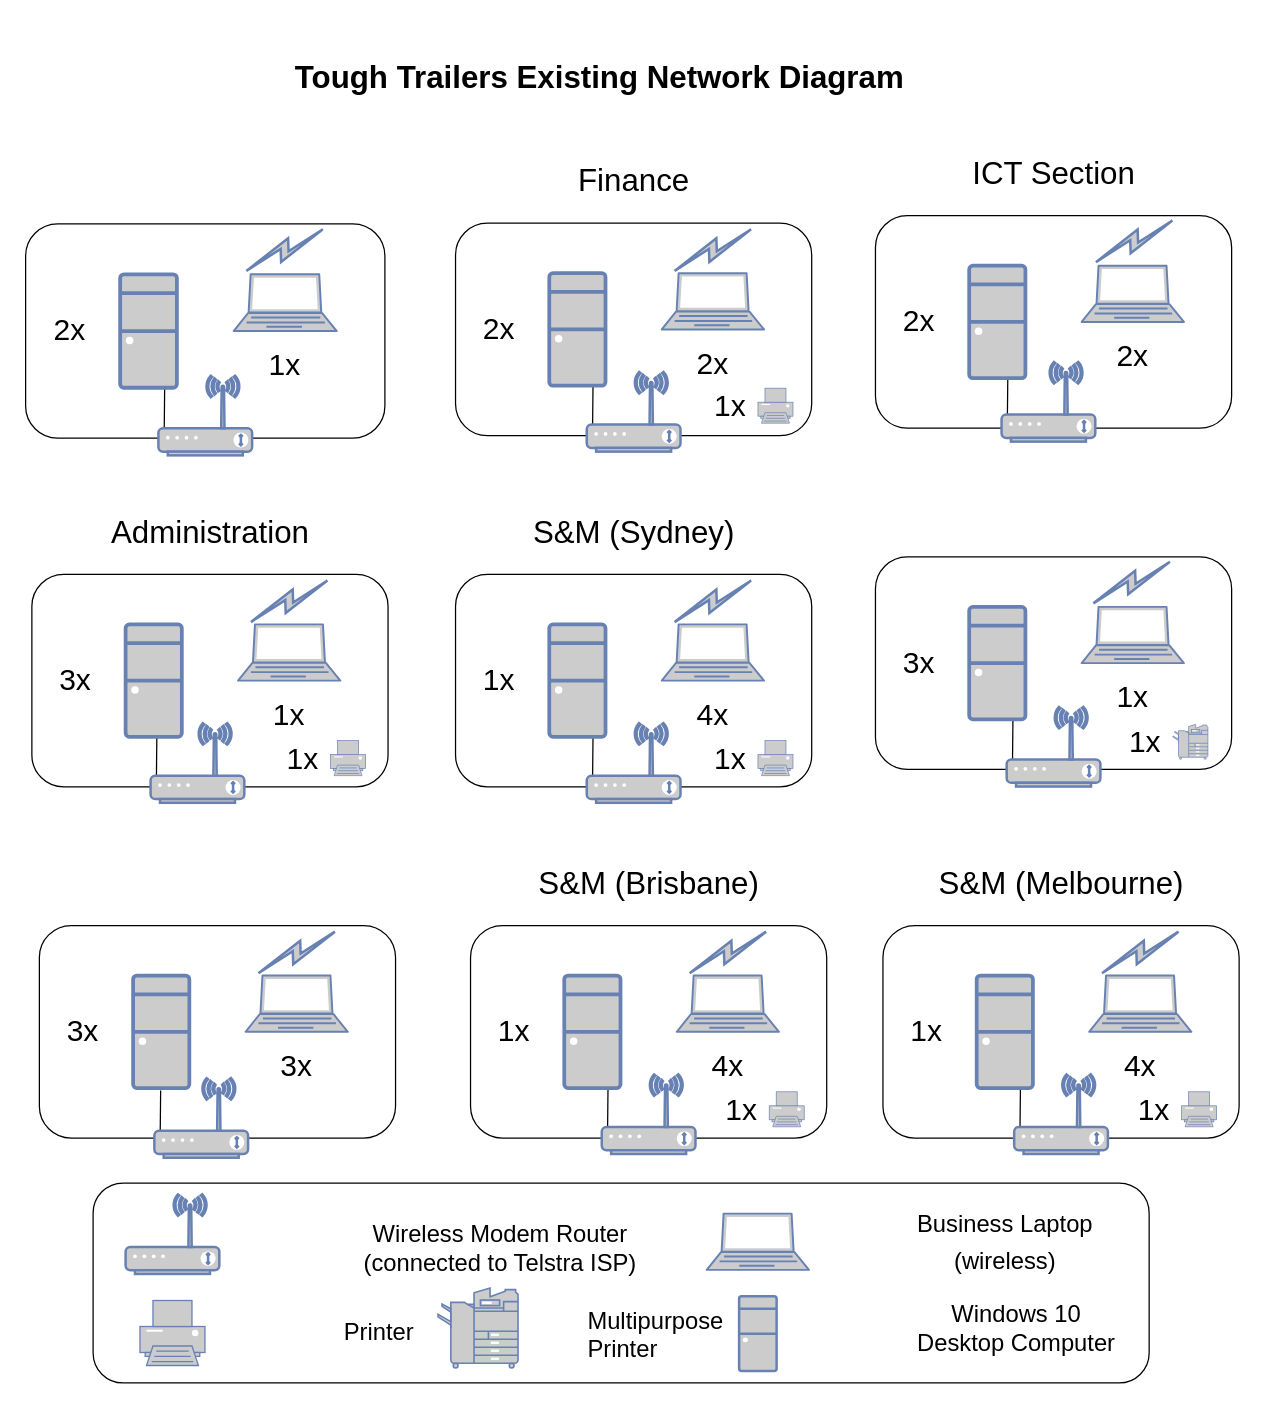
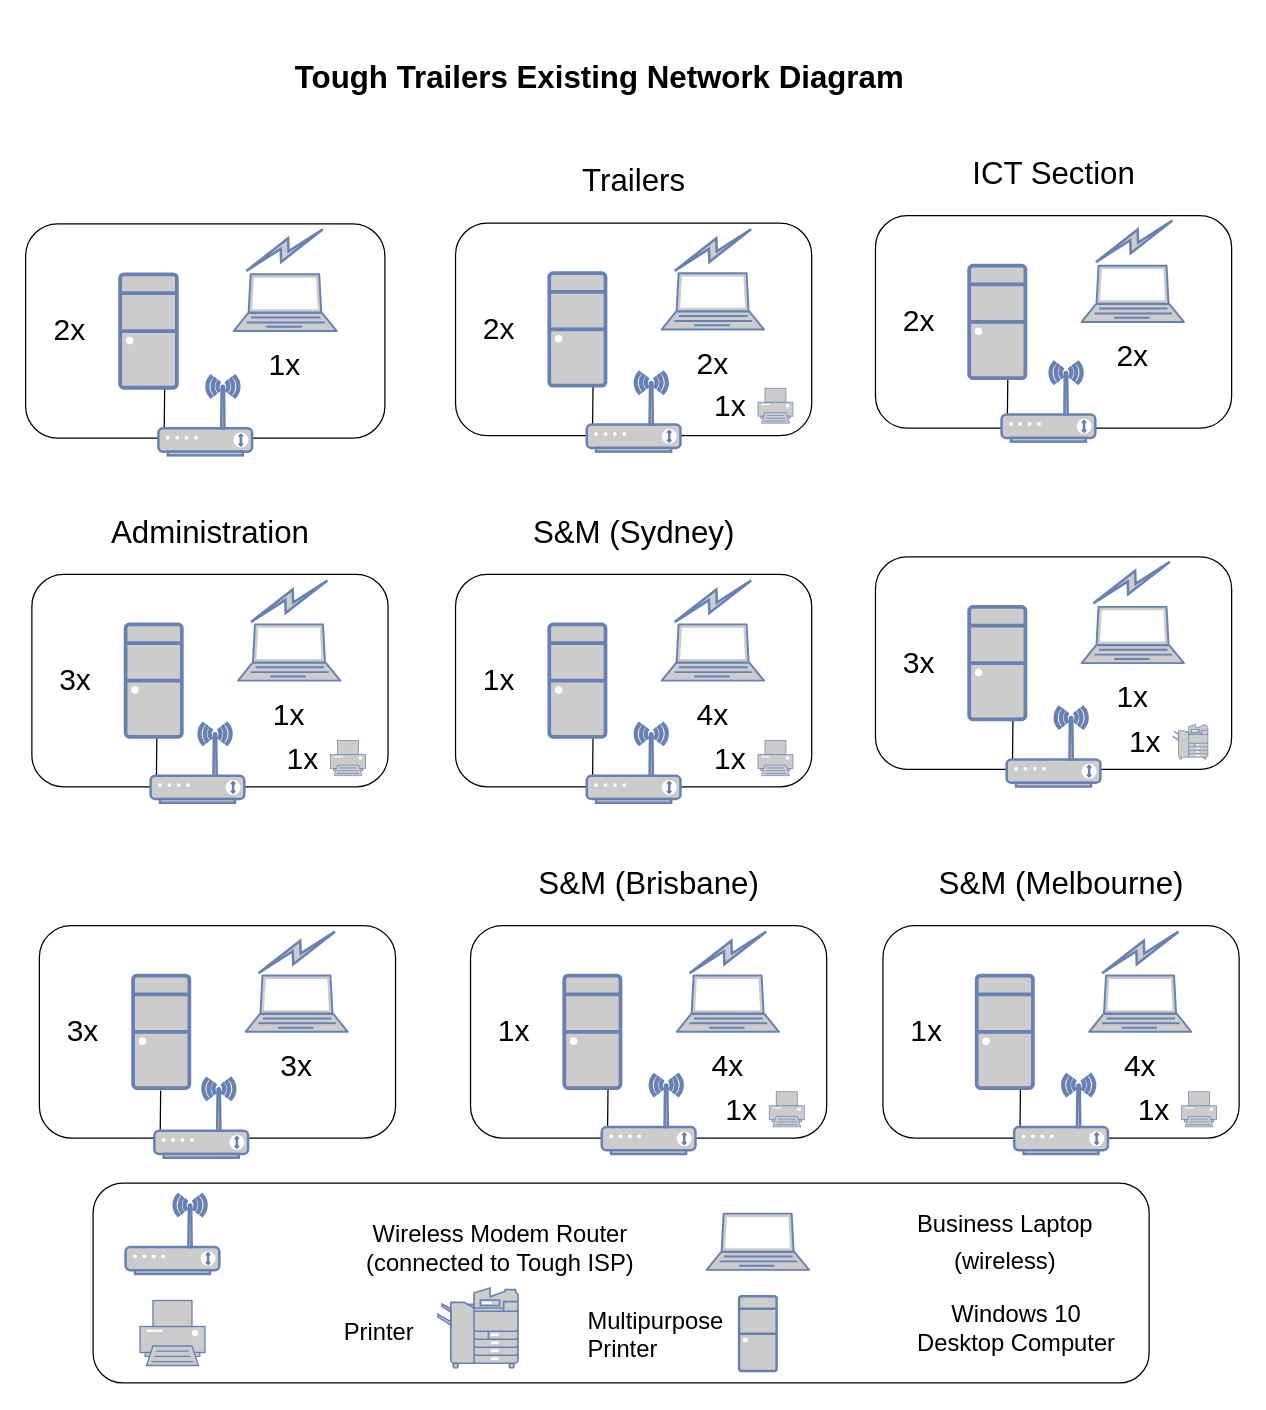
- <mxCell id="114" value="&lt;font style=&quot;font-size: 25px;&quot;&gt;Finance&lt;/font&gt;" style="text;html=1;strokeColor=none;fillColor=none;align=center;verticalAlign=middle;whiteSpace=wrap;rounded=0;fontSize=14;" vertex="1" parent="112"><mxGeometry x="37.5" width="210" height="50" as="geometry" /></mxCell>
+ <mxCell id="114" value="&lt;font style=&quot;font-size: 25px;&quot;&gt;Trailers&lt;/font&gt;" style="text;html=1;strokeColor=none;fillColor=none;align=center;verticalAlign=middle;whiteSpace=wrap;rounded=0;fontSize=14;" vertex="1" parent="112"><mxGeometry x="37.5" width="210" height="50" as="geometry" /></mxCell>
- <mxCell id="96" value="&lt;div style=&quot;font-size: 19px;&quot; align=&quot;center&quot;&gt;Wireless Modem Router (connected to Telstra ISP)&lt;br&gt;&lt;/div&gt;" style="text;html=1;strokeColor=none;fillColor=none;align=center;verticalAlign=middle;whiteSpace=wrap;rounded=0;fontFamily=Helvetica;fontSize=19;" vertex="1" parent="95"><mxGeometry x="212.005" y="22.93" width="227.938" height="60.87" as="geometry" /></mxCell>
+ <mxCell id="96" value="&lt;div style=&quot;font-size: 19px;&quot; align=&quot;center&quot;&gt;Wireless Modem Router (connected to Tough ISP)&lt;br&gt;&lt;/div&gt;" style="text;html=1;strokeColor=none;fillColor=none;align=center;verticalAlign=middle;whiteSpace=wrap;rounded=0;fontFamily=Helvetica;fontSize=19;" vertex="1" parent="95"><mxGeometry x="212.005" y="22.93" width="227.938" height="60.87" as="geometry" /></mxCell>
